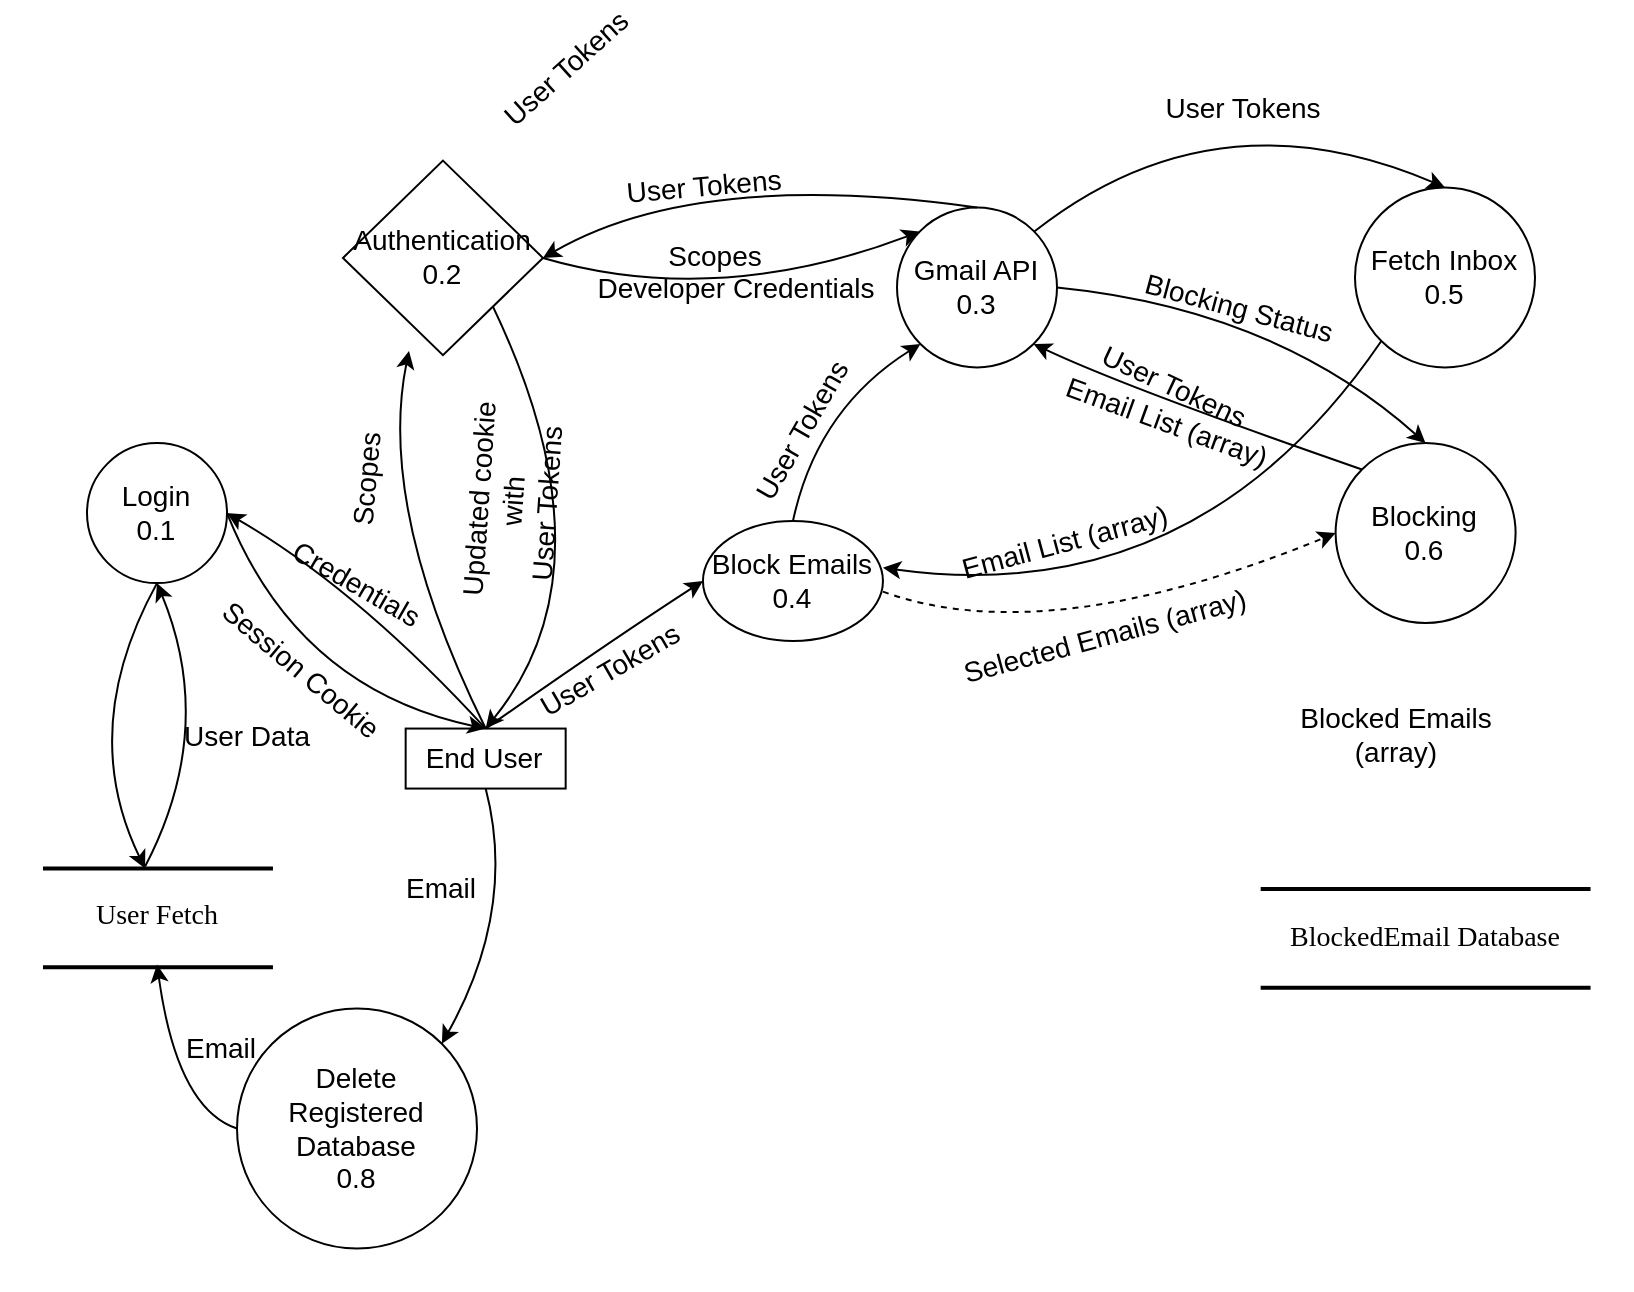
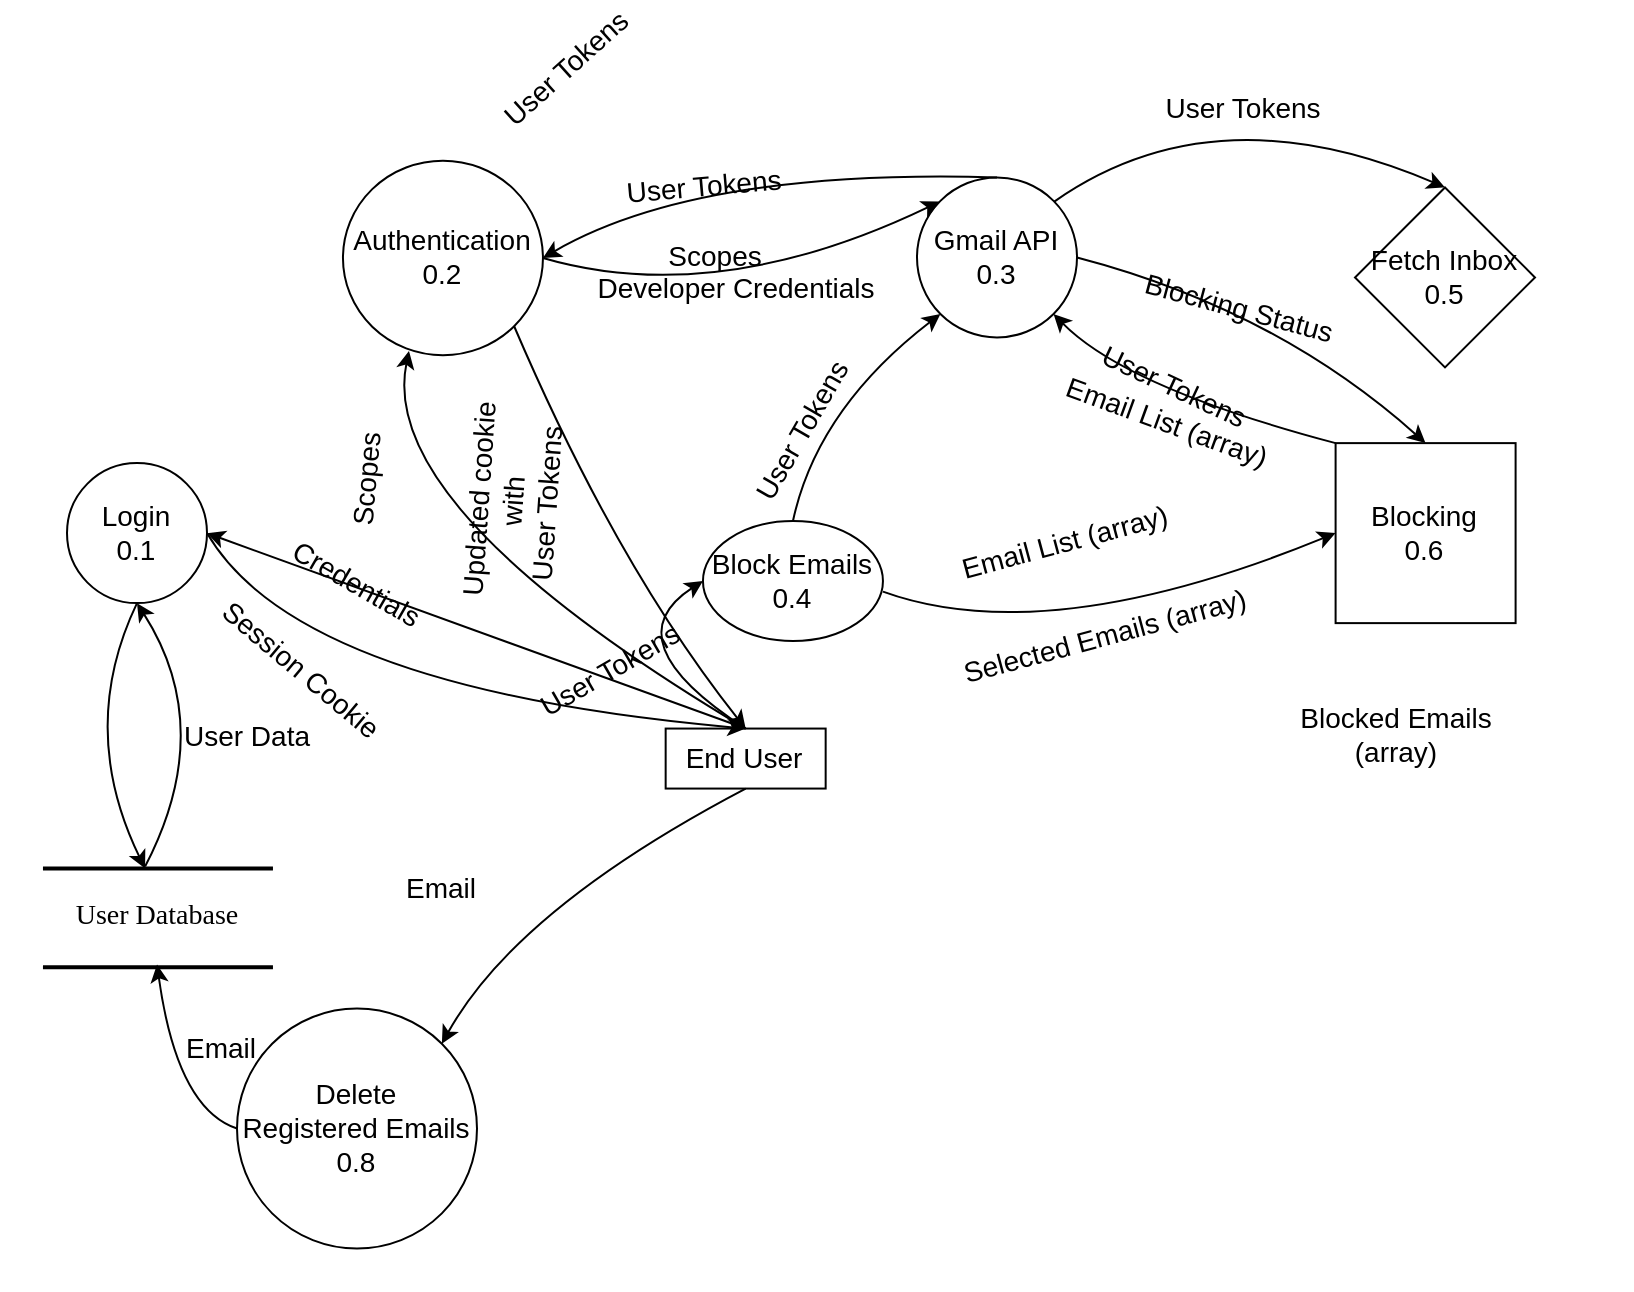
- <mxCell id="3" value="&lt;div&gt;Authentication&lt;br&gt;&lt;/div&gt;&lt;div&gt;0.2&lt;/div&gt;" style="rhombus;whiteSpace=wrap;html=1;fillColor=none;fontSize=14;perimeterSpacing=0;strokeWidth=1;strokeColor=default;" vertex="1" parent="1"><mxGeometry x="170.98" y="75.82" width="100" height="97.28" as="geometry" /></mxCell>
+ <mxCell id="3" value="&lt;div&gt;Authentication&lt;br&gt;&lt;/div&gt;&lt;div&gt;0.2&lt;/div&gt;" style="ellipse;whiteSpace=wrap;html=1;fillColor=none;fontSize=14;perimeterSpacing=0;strokeWidth=1;strokeColor=default;" vertex="1" parent="1"><mxGeometry x="170.98" y="75.82" width="100" height="97.28" as="geometry" /></mxCell>
- <mxCell id="32" value="&lt;div&gt;Fetch Inbox&lt;br&gt;&lt;/div&gt;&lt;div&gt;0.5&lt;/div&gt;" style="ellipse;whiteSpace=wrap;html=1;fillColor=none;fontSize=14;aspect=fixed;" vertex="1" parent="1"><mxGeometry x="677" y="89.21" width="90" height="90" as="geometry" /></mxCell>
+ <mxCell id="32" value="&lt;div&gt;Fetch Inbox&lt;br&gt;&lt;/div&gt;&lt;div&gt;0.5&lt;/div&gt;" style="rhombus;whiteSpace=wrap;html=1;fillColor=none;fontSize=14;aspect=fixed;" vertex="1" parent="1"><mxGeometry x="677" y="89.21" width="90" height="90" as="geometry" /></mxCell>
- <mxCell id="4" value="&lt;div&gt;Gmail API&lt;br&gt;&lt;/div&gt;&lt;div&gt;0.3&lt;/div&gt;" style="ellipse;whiteSpace=wrap;html=1;fillColor=none;fontSize=14;aspect=fixed;" vertex="1" parent="1"><mxGeometry x="448" y="99.21" width="80" height="80" as="geometry" /></mxCell>
+ <mxCell id="4" value="&lt;div&gt;Gmail API&lt;br&gt;&lt;/div&gt;&lt;div&gt;0.3&lt;/div&gt;" style="ellipse;whiteSpace=wrap;html=1;fillColor=none;fontSize=14;aspect=fixed;" vertex="1" parent="1"><mxGeometry x="458" y="84.21" width="80" height="80" as="geometry" /></mxCell>
- <mxCell id="5" value="&lt;div&gt;Login&lt;/div&gt;&lt;div&gt;0.1&lt;br&gt;&lt;/div&gt;" style="ellipse;whiteSpace=wrap;html=1;aspect=fixed;fillColor=none;fontSize=14;" vertex="1" parent="1"><mxGeometry x="43" y="217.06" width="70" height="70" as="geometry" /></mxCell>
+ <mxCell id="5" value="&lt;div&gt;Login&lt;/div&gt;&lt;div&gt;0.1&lt;br&gt;&lt;/div&gt;" style="ellipse;whiteSpace=wrap;html=1;aspect=fixed;fillColor=none;fontSize=14;" vertex="1" parent="1"><mxGeometry x="33" y="227.06" width="70" height="70" as="geometry" /></mxCell>
- <mxCell id="33" value="&lt;div&gt;Blocking&lt;br&gt;&lt;/div&gt;&lt;div&gt;0.6&lt;/div&gt;" style="ellipse;whiteSpace=wrap;html=1;fillColor=none;fontSize=14;aspect=fixed;" vertex="1" parent="1"><mxGeometry x="667.3" y="217.06" width="90" height="90" as="geometry" /></mxCell>
+ <mxCell id="33" value="&lt;div&gt;Blocking&lt;br&gt;&lt;/div&gt;&lt;div&gt;0.6&lt;/div&gt;" style="whiteSpace=wrap;html=1;fillColor=none;fontSize=14;aspect=fixed;rounded=0;" vertex="1" parent="1"><mxGeometry x="667.3" y="217.06" width="90" height="90" as="geometry" /></mxCell>
- <mxCell id="38" value="" style="curved=1;endArrow=classic;html=1;rounded=0;fontSize=14;exitX=0;exitY=1;exitDx=0;exitDy=0;entryX=1;entryY=0.389;entryDx=0;entryDy=0;entryPerimeter=0;" edge="1" parent="1" source="32" target="29"><mxGeometry width="50" height="50" relative="1" as="geometry"><mxPoint x="456.48" y="370.78" as="sourcePoint" /><mxPoint x="360.48" y="389.78" as="targetPoint" /><Array as="points"><mxPoint x="598" y="301" /></Array></mxGeometry></mxCell>
- <mxCell id="40" value="" style="curved=1;endArrow=classic;html=1;rounded=0;fontSize=14;exitX=1;exitY=0.589;exitDx=0;exitDy=0;entryX=0;entryY=0.5;entryDx=0;entryDy=0;exitPerimeter=0;dashed=1;" edge="1" parent="1" source="29" target="33"><mxGeometry width="50" height="50" relative="1" as="geometry"><mxPoint x="483" y="350.78" as="sourcePoint" /><mxPoint x="579" y="331.78" as="targetPoint" /><Array as="points"><mxPoint x="523" y="321" /></Array></mxGeometry></mxCell>
+ <mxCell id="40" value="" style="curved=1;endArrow=classic;html=1;rounded=0;fontSize=14;exitX=1;exitY=0.589;exitDx=0;exitDy=0;entryX=0;entryY=0.5;entryDx=0;entryDy=0;exitPerimeter=0;" edge="1" parent="1" source="29" target="33"><mxGeometry width="50" height="50" relative="1" as="geometry"><mxPoint x="483" y="350.78" as="sourcePoint" /><mxPoint x="579" y="331.78" as="targetPoint" /><Array as="points"><mxPoint x="523" y="321" /></Array></mxGeometry></mxCell>
- <mxCell id="2" value="End User" style="rounded=0;whiteSpace=wrap;html=1;fontSize=14;fillColor=none;" vertex="1" parent="1"><mxGeometry x="202.33" y="359.78" width="80" height="30" as="geometry" /></mxCell>
+ <mxCell id="2" value="End User" style="rounded=0;whiteSpace=wrap;html=1;fontSize=14;fillColor=none;" vertex="1" parent="1"><mxGeometry x="332.33" y="359.78" width="80" height="30" as="geometry" /></mxCell>
- <mxCell id="12" value="User Fetch" style="html=1;rounded=0;shadow=0;comic=0;labelBackgroundColor=none;strokeWidth=2;fontFamily=Verdana;fontSize=14;align=center;shape=mxgraph.ios7ui.horLines;fillColor=none;" vertex="1" parent="1"><mxGeometry x="20.98" y="429.78" width="115" height="49.36" as="geometry" /></mxCell>
+ <mxCell id="12" value="User Database" style="html=1;rounded=0;shadow=0;comic=0;labelBackgroundColor=none;strokeWidth=2;fontFamily=Verdana;fontSize=14;align=center;shape=mxgraph.ios7ui.horLines;fillColor=none;" vertex="1" parent="1"><mxGeometry x="20.98" y="429.78" width="115" height="49.36" as="geometry" /></mxCell>
- <mxCell id="41" value="BlockedEmail Database" style="html=1;rounded=0;shadow=0;comic=0;labelBackgroundColor=none;strokeWidth=2;fontFamily=Verdana;fontSize=14;align=center;shape=mxgraph.ios7ui.horLines;fillColor=none;" vertex="1" parent="1"><mxGeometry x="629.83" y="440" width="164.94" height="49.36" as="geometry" /></mxCell>
- <mxCell id="23" value="&lt;div&gt;Delete&lt;/div&gt;&lt;div&gt;Registered Database&lt;br&gt;&lt;/div&gt;&lt;div&gt;0.8&lt;/div&gt;" style="ellipse;whiteSpace=wrap;html=1;fillColor=none;fontSize=14;aspect=fixed;" vertex="1" parent="1"><mxGeometry x="118" y="499.78" width="120" height="120" as="geometry" /></mxCell>
+ <mxCell id="23" value="&lt;div&gt;Delete&lt;/div&gt;&lt;div&gt;Registered Emails&lt;br&gt;&lt;/div&gt;&lt;div&gt;0.8&lt;/div&gt;" style="ellipse;whiteSpace=wrap;html=1;fillColor=none;fontSize=14;aspect=fixed;" vertex="1" parent="1"><mxGeometry x="118" y="499.78" width="120" height="120" as="geometry" /></mxCell>
